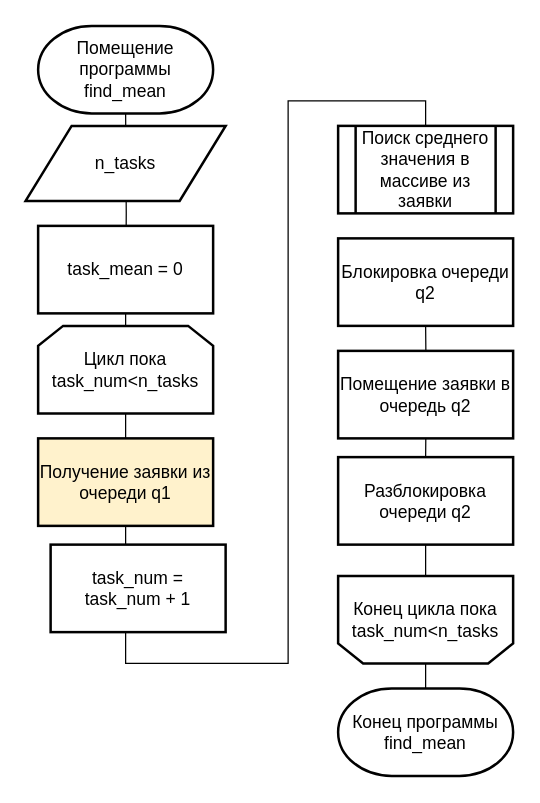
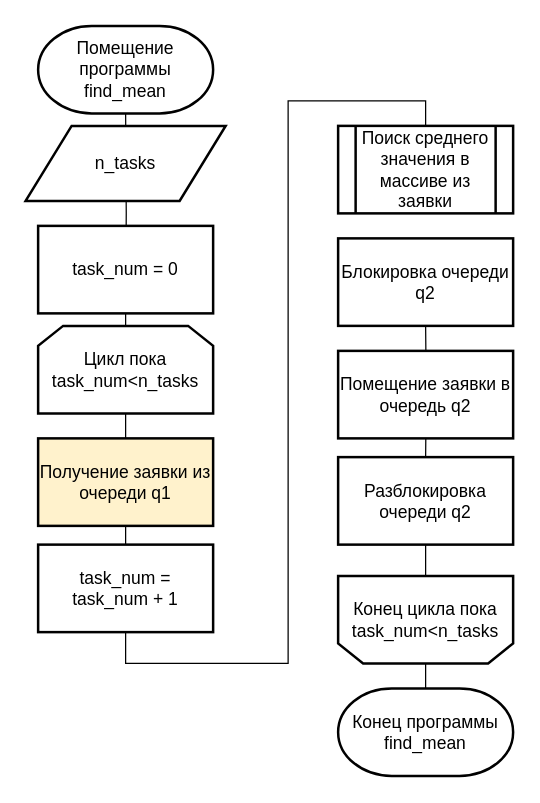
- <mxCell id="12" value="task_mean = 0" style="rounded=0;whiteSpace=wrap;html=1;strokeWidth=2;fontSize=14;" parent="1" vertex="1"><mxGeometry x="30" y="180" width="140" height="70" as="geometry" /></mxCell>
+ <mxCell id="12" value="task_num = 0" style="rounded=0;whiteSpace=wrap;html=1;strokeWidth=2;fontSize=14;" parent="1" vertex="1"><mxGeometry x="30" y="180" width="140" height="70" as="geometry" /></mxCell>
- <mxCell id="18" value="task_num = &lt;br&gt;task_num + 1" style="rounded=0;whiteSpace=wrap;html=1;strokeWidth=2;fontSize=14;" vertex="1" parent="1"><mxGeometry x="40" y="435" width="140" height="70" as="geometry" /></mxCell>
+ <mxCell id="18" value="task_num = &lt;br&gt;task_num + 1" style="rounded=0;whiteSpace=wrap;html=1;strokeWidth=2;fontSize=14;" vertex="1" parent="1"><mxGeometry x="30" y="435" width="140" height="70" as="geometry" /></mxCell>
